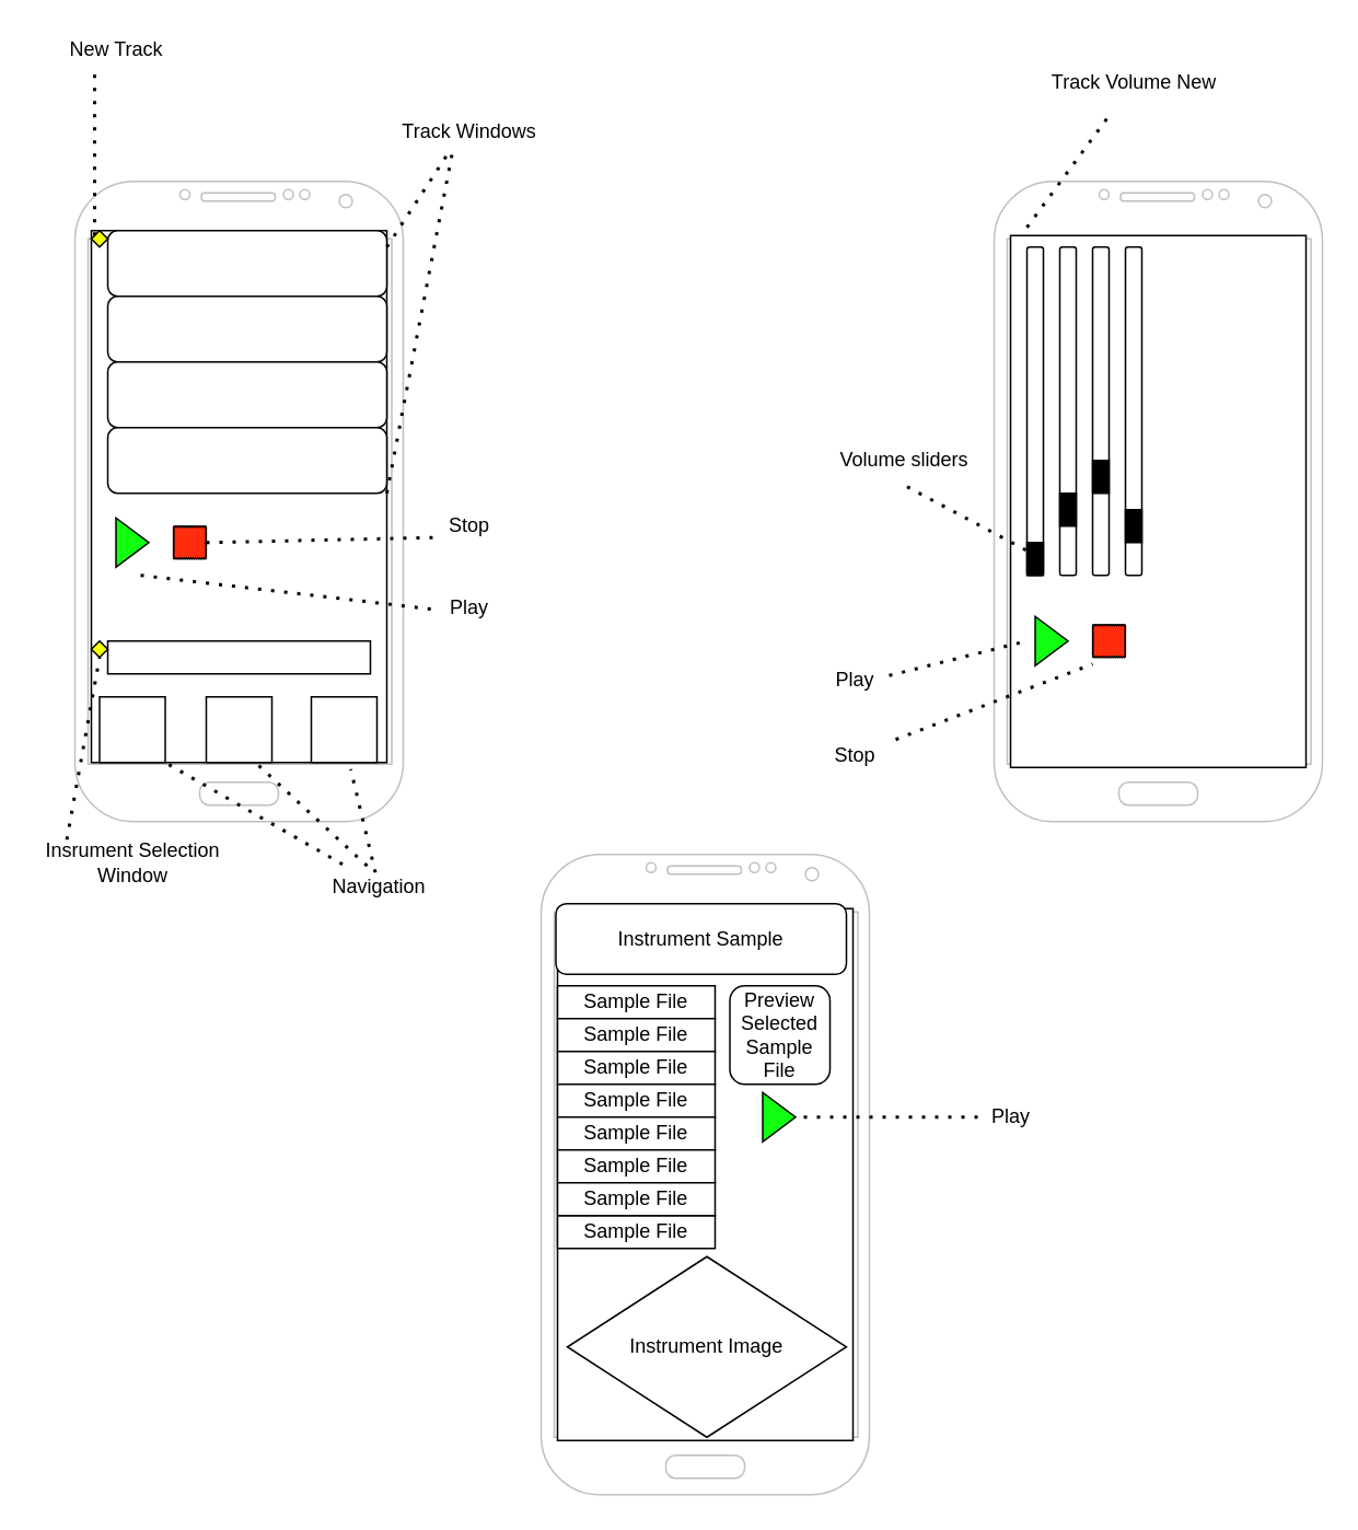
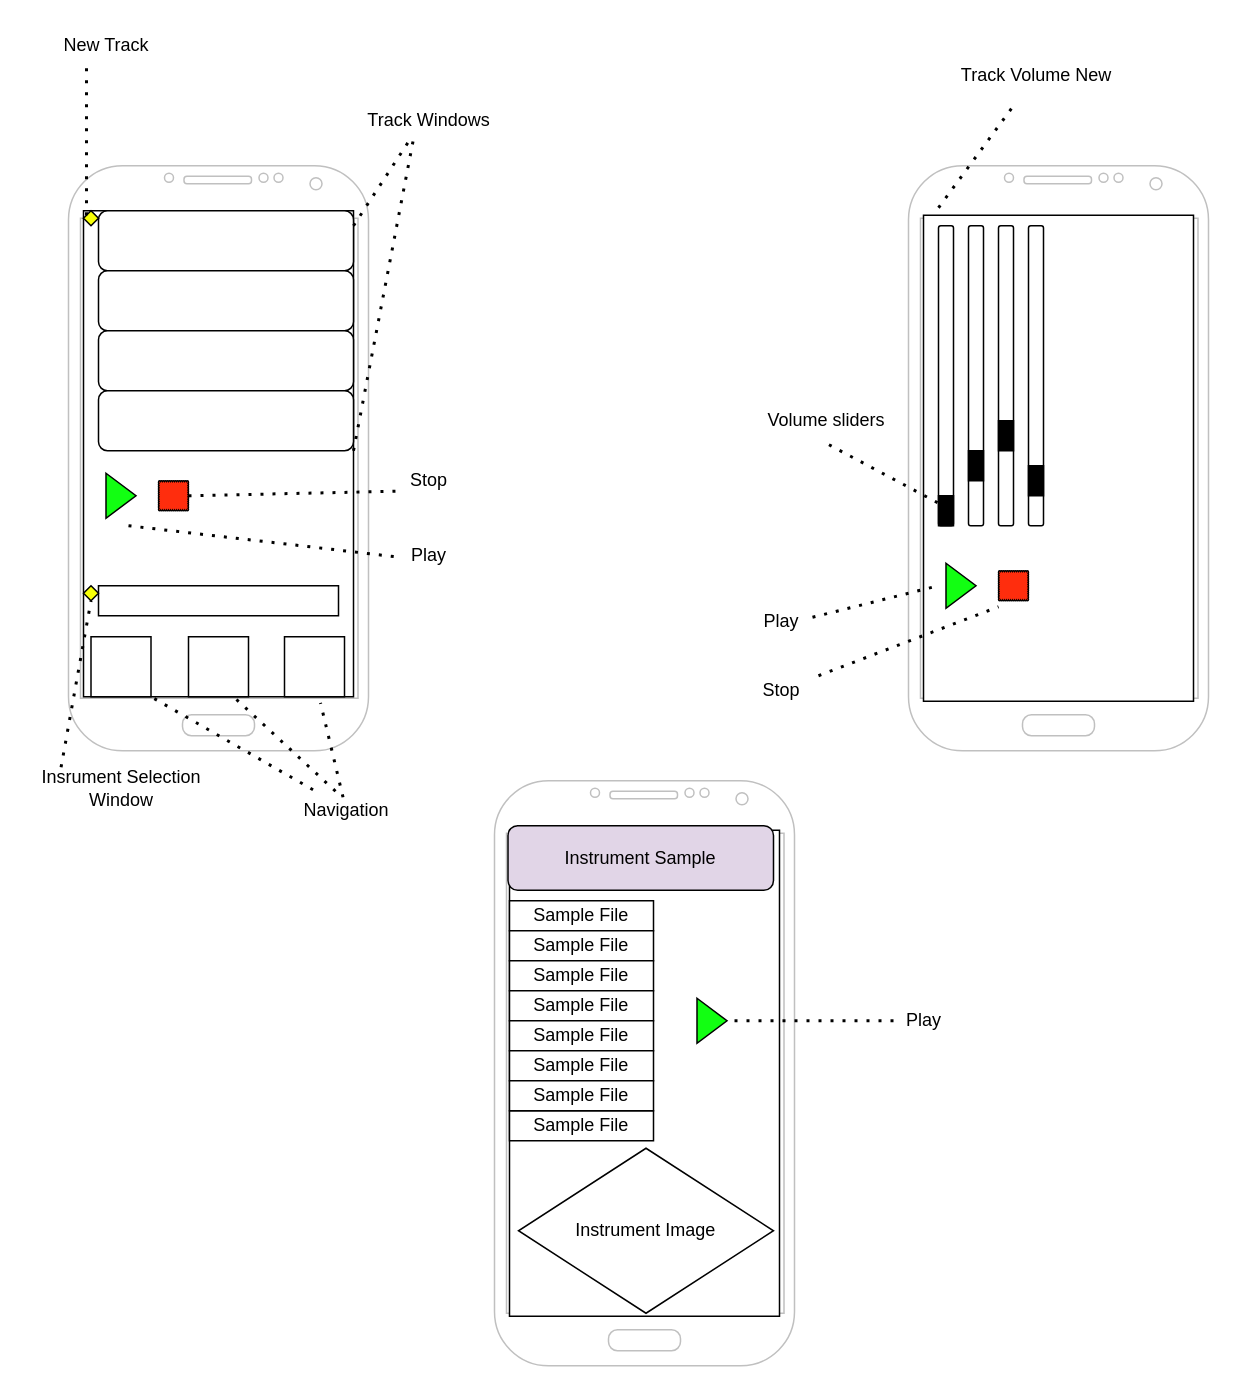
- <mxCell id="55" value="Instrument Sample" style="rounded=1;whiteSpace=wrap;html=1;fillColor=#FFFFFF;" vertex="1" parent="1"><mxGeometry x="338" y="550" width="177" height="43" as="geometry" /></mxCell>
+ <mxCell id="55" value="Instrument Sample" style="rounded=1;whiteSpace=wrap;html=1;fillColor=#e1d5e7;" vertex="1" parent="1"><mxGeometry x="338" y="550" width="177" height="43" as="geometry" /></mxCell>
- <mxCell id="57" value="Preview&lt;br&gt;Selected&lt;br&gt;Sample&lt;br&gt;File" style="rounded=1;whiteSpace=wrap;html=1;fillColor=#FFFFFF;" vertex="1" parent="1"><mxGeometry x="444" y="600" width="61" height="60" as="geometry" /></mxCell>
